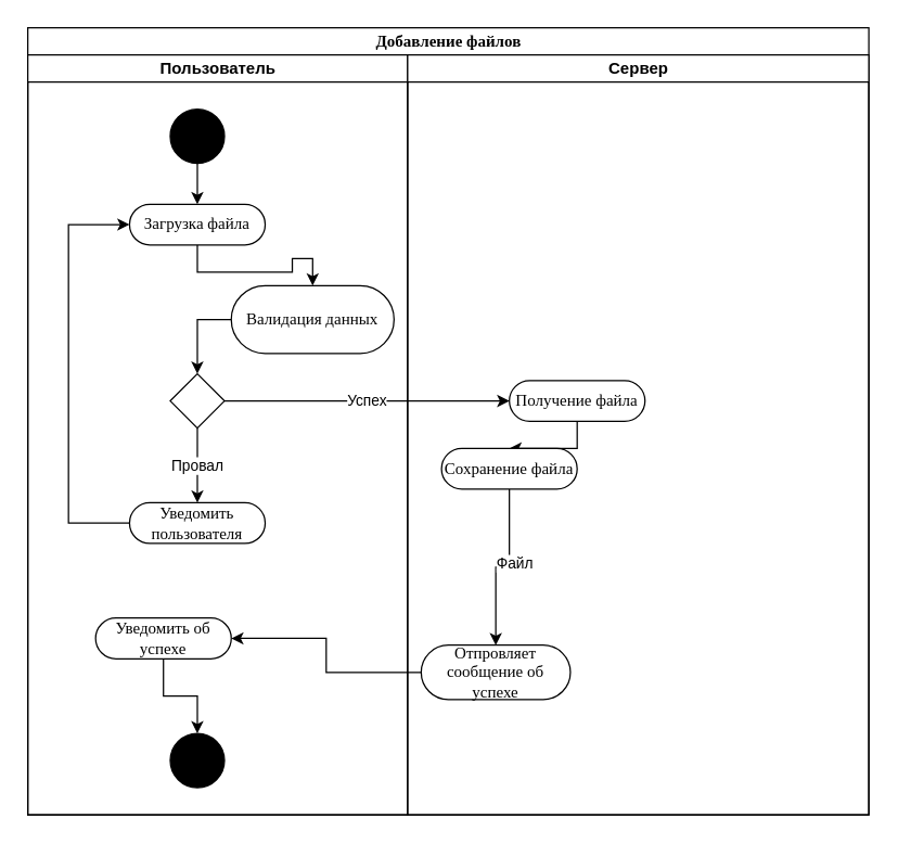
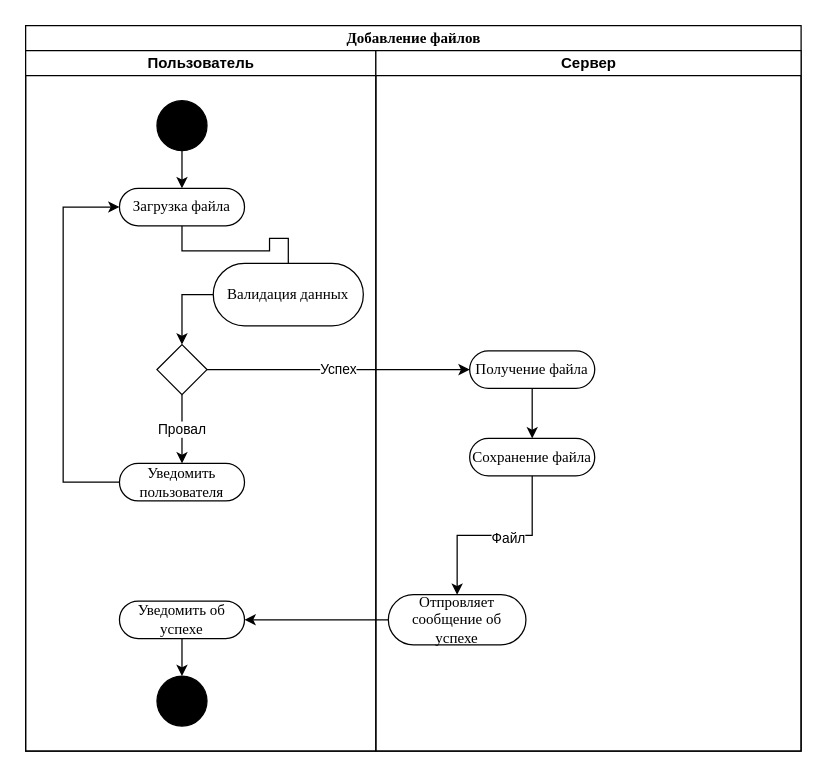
- <mxCell id="10" style="edgeStyle=orthogonalEdgeStyle;rounded=0;orthogonalLoop=1;jettySize=auto;html=1;" parent="3" source="11" target="5" edge="1"><mxGeometry relative="1" as="geometry" /></mxCell>
+ <mxCell id="10" style="edgeStyle=orthogonalEdgeStyle;rounded=0;orthogonalLoop=1;jettySize=auto;html=1;endArrow=none;" parent="3" source="11" target="5" edge="1"><mxGeometry relative="1" as="geometry" /></mxCell>
- <mxCell id="22" value="Сохранение файла" style="rounded=1;whiteSpace=wrap;html=1;shadow=0;comic=0;labelBackgroundColor=none;strokeWidth=1;fontFamily=Verdana;fontSize=12;align=center;arcSize=50;" parent="17" vertex="1"><mxGeometry x="25" y="290" width="100" height="30" as="geometry" /></mxCell>
+ <mxCell id="22" value="Сохранение файла" style="rounded=1;whiteSpace=wrap;html=1;shadow=0;comic=0;labelBackgroundColor=none;strokeWidth=1;fontFamily=Verdana;fontSize=12;align=center;arcSize=50;" parent="17" vertex="1"><mxGeometry x="75" y="310" width="100" height="30" as="geometry" /></mxCell>
- <mxCell id="15" value="Уведомить об успехе" style="rounded=1;whiteSpace=wrap;html=1;shadow=0;comic=0;labelBackgroundColor=none;strokeWidth=1;fontFamily=Verdana;fontSize=12;align=center;arcSize=50;" parent="3" vertex="1"><mxGeometry x="50" y="415" width="100" height="30" as="geometry" /></mxCell>
+ <mxCell id="15" value="Уведомить об успехе" style="rounded=1;whiteSpace=wrap;html=1;shadow=0;comic=0;labelBackgroundColor=none;strokeWidth=1;fontFamily=Verdana;fontSize=12;align=center;arcSize=50;" parent="3" vertex="1"><mxGeometry x="75" y="440" width="100" height="30" as="geometry" /></mxCell>
